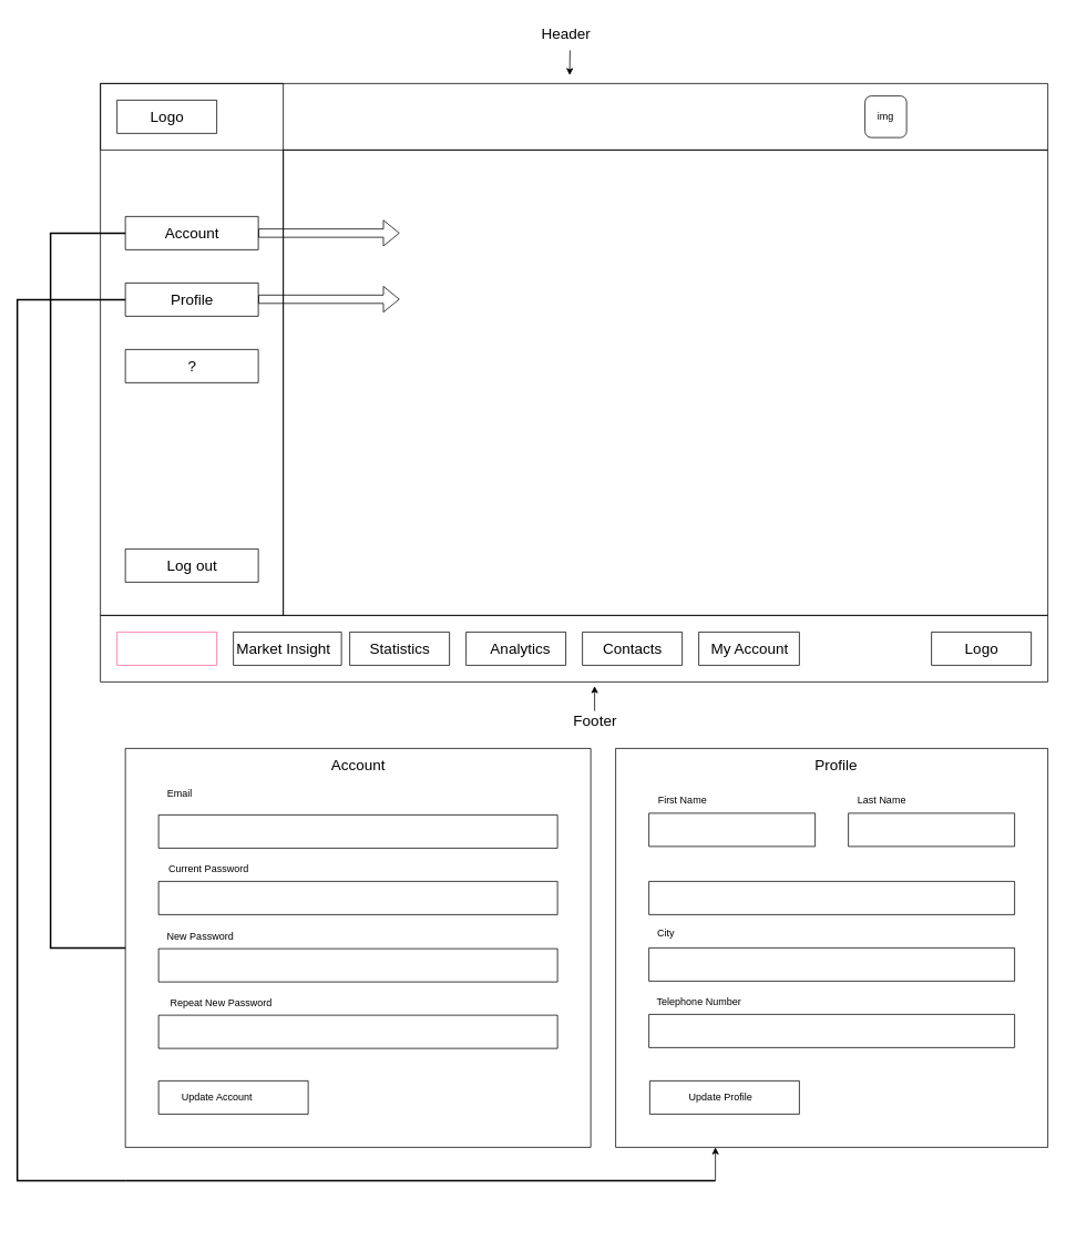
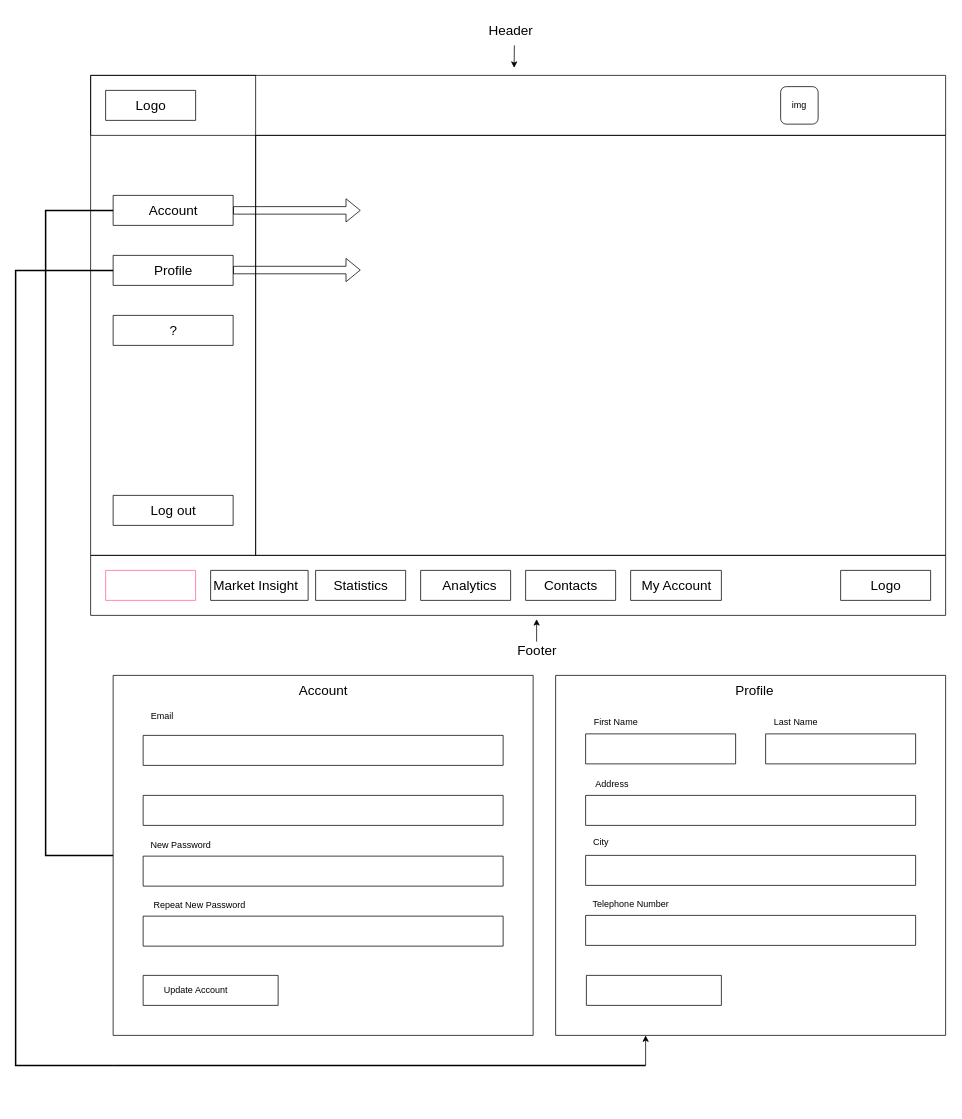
- <mxCell id="41" value="Current Password" style="text;html=1;align=center;verticalAlign=middle;resizable=0;points=[];autosize=1;strokeColor=none;fillColor=none;" parent="36" vertex="1"><mxGeometry x="40" y="130" width="120" height="30" as="geometry" /></mxCell>
+ <mxCell id="56" value="Address" style="text;html=1;align=center;verticalAlign=middle;resizable=0;points=[];autosize=1;strokeColor=none;fillColor=none;" parent="49" vertex="1"><mxGeometry x="40" y="130" width="70" height="30" as="geometry" /></mxCell>
- <mxCell id="60" value="Update Profile" style="text;html=1;align=center;verticalAlign=middle;resizable=0;points=[];autosize=1;strokeColor=none;fillColor=none;" parent="59" vertex="1"><mxGeometry x="35" y="5" width="100" height="30" as="geometry" /></mxCell>
